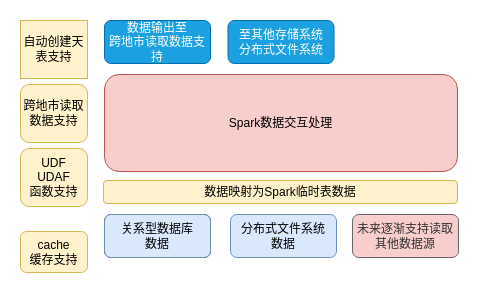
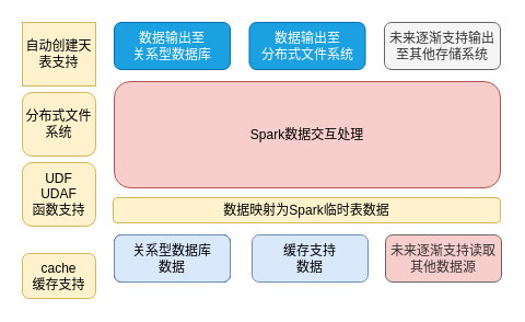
+ <mxCell id="13" value="未来逐渐支持输出&lt;br&gt;至其他存储系统" style="rounded=1;whiteSpace=wrap;html=1;fillColor=#f5f5f5;strokeColor=#666666;fontColor=#333333;" parent="1" vertex="1"><mxGeometry x="351" y="20" width="106" height="43" as="geometry" /></mxCell>
- <mxCell id="11" value="数据输出至&lt;br&gt;跨地市读取数据支持" style="rounded=1;whiteSpace=wrap;html=1;fillColor=#1ba1e2;strokeColor=#006EAF;fontColor=#ffffff;" parent="1" vertex="1"><mxGeometry x="104" y="20" width="106" height="43" as="geometry" /></mxCell>
+ <mxCell id="11" value="数据输出至&lt;br&gt;关系型数据库" style="rounded=1;whiteSpace=wrap;html=1;fillColor=#1ba1e2;strokeColor=#006EAF;fontColor=#ffffff;" parent="1" vertex="1"><mxGeometry x="104" y="20" width="106" height="43" as="geometry" /></mxCell>
- <mxCell id="12" value="至其他存储系统&lt;br&gt;分布式文件系统" style="rounded=1;whiteSpace=wrap;html=1;fillColor=#1ba1e2;strokeColor=#006EAF;fontColor=#ffffff;" parent="1" vertex="1"><mxGeometry x="227.5" y="20" width="106" height="43" as="geometry" /></mxCell>
+ <mxCell id="12" value="数据输出至&lt;br&gt;分布式文件系统" style="rounded=1;whiteSpace=wrap;html=1;fillColor=#1ba1e2;strokeColor=#006EAF;fontColor=#ffffff;" parent="1" vertex="1"><mxGeometry x="227.5" y="20" width="106" height="43" as="geometry" /></mxCell>
- <mxCell id="9" value="跨地市读取数据支持" style="rounded=1;whiteSpace=wrap;html=1;fillColor=#fff2cc;strokeColor=#d6b656;" parent="1" vertex="1"><mxGeometry x="20" y="84" width="67" height="58" as="geometry" /></mxCell>
+ <mxCell id="9" value="分布式文件系统" style="rounded=1;whiteSpace=wrap;html=1;fillColor=#fff2cc;strokeColor=#d6b656;" parent="1" vertex="1"><mxGeometry x="20" y="84" width="67" height="58" as="geometry" /></mxCell>
- <mxCell id="3" value="分布式文件系统&lt;br&gt;数据" style="rounded=1;whiteSpace=wrap;html=1;fillColor=#dae8fc;strokeColor=#6c8ebf;" parent="1" vertex="1"><mxGeometry x="230" y="214" width="106" height="43" as="geometry" /></mxCell>
+ <mxCell id="3" value="缓存支持&lt;br&gt;数据" style="rounded=1;whiteSpace=wrap;html=1;fillColor=#dae8fc;strokeColor=#6c8ebf;" parent="1" vertex="1"><mxGeometry x="230" y="214" width="106" height="43" as="geometry" /></mxCell>
